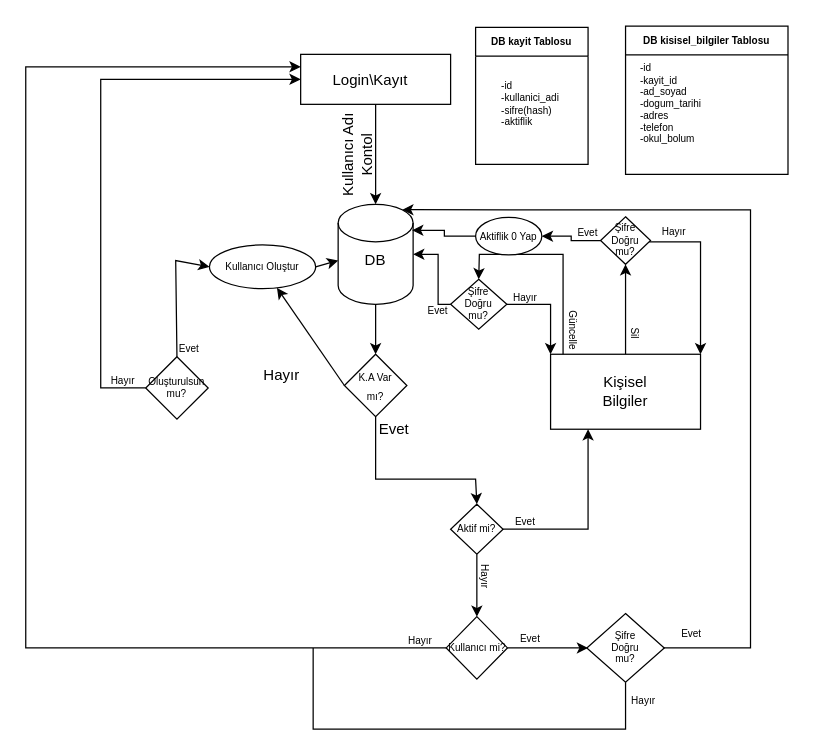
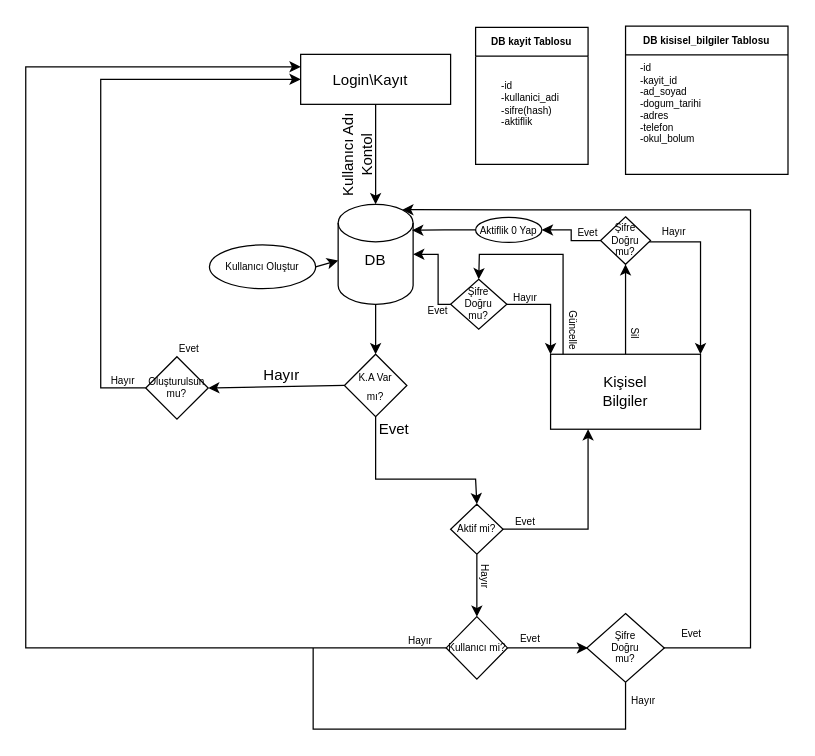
- <mxCell id="47" value="Aktiflik 0 Yap" style="ellipse;whiteSpace=wrap;html=1;fontSize=8;" vertex="1" parent="1"><mxGeometry x="380" y="173.5" width="53" height="30" as="geometry" /></mxCell>
+ <mxCell id="47" value="Aktiflik 0 Yap" style="ellipse;whiteSpace=wrap;html=1;fontSize=8;" vertex="1" parent="1"><mxGeometry x="380" y="173.5" width="53" height="20" as="geometry" /></mxCell>
- <mxCell id="19" value="" style="endArrow=classic;html=1;rounded=0;fontSize=8;exitX=0.5;exitY=0;exitDx=0;exitDy=0;entryX=0;entryY=0.5;entryDx=0;entryDy=0;" edge="1" parent="1" source="15" target="29"><mxGeometry width="50" height="50" relative="1" as="geometry"><mxPoint x="160" y="253" as="sourcePoint" /><mxPoint x="210" y="203" as="targetPoint" /><Array as="points"><mxPoint x="140" y="208" /></Array></mxGeometry></mxCell>
- <mxCell id="16" value="" style="endArrow=classic;html=1;rounded=0;fontSize=8;exitX=0;exitY=0.5;exitDx=0;exitDy=0;" edge="1" parent="1" source="11" target="29"><mxGeometry width="50" height="50" relative="1" as="geometry"><mxPoint x="240" y="310" as="sourcePoint" /><mxPoint x="206" y="310" as="targetPoint" /></mxGeometry></mxCell>
+ <mxCell id="16" value="" style="endArrow=classic;html=1;rounded=0;fontSize=8;entryX=1;entryY=0.5;entryDx=0;entryDy=0;exitX=0;exitY=0.5;exitDx=0;exitDy=0;" edge="1" parent="1" source="11" target="15"><mxGeometry width="50" height="50" relative="1" as="geometry"><mxPoint x="240" y="310" as="sourcePoint" /><mxPoint x="206" y="310" as="targetPoint" /></mxGeometry></mxCell>
